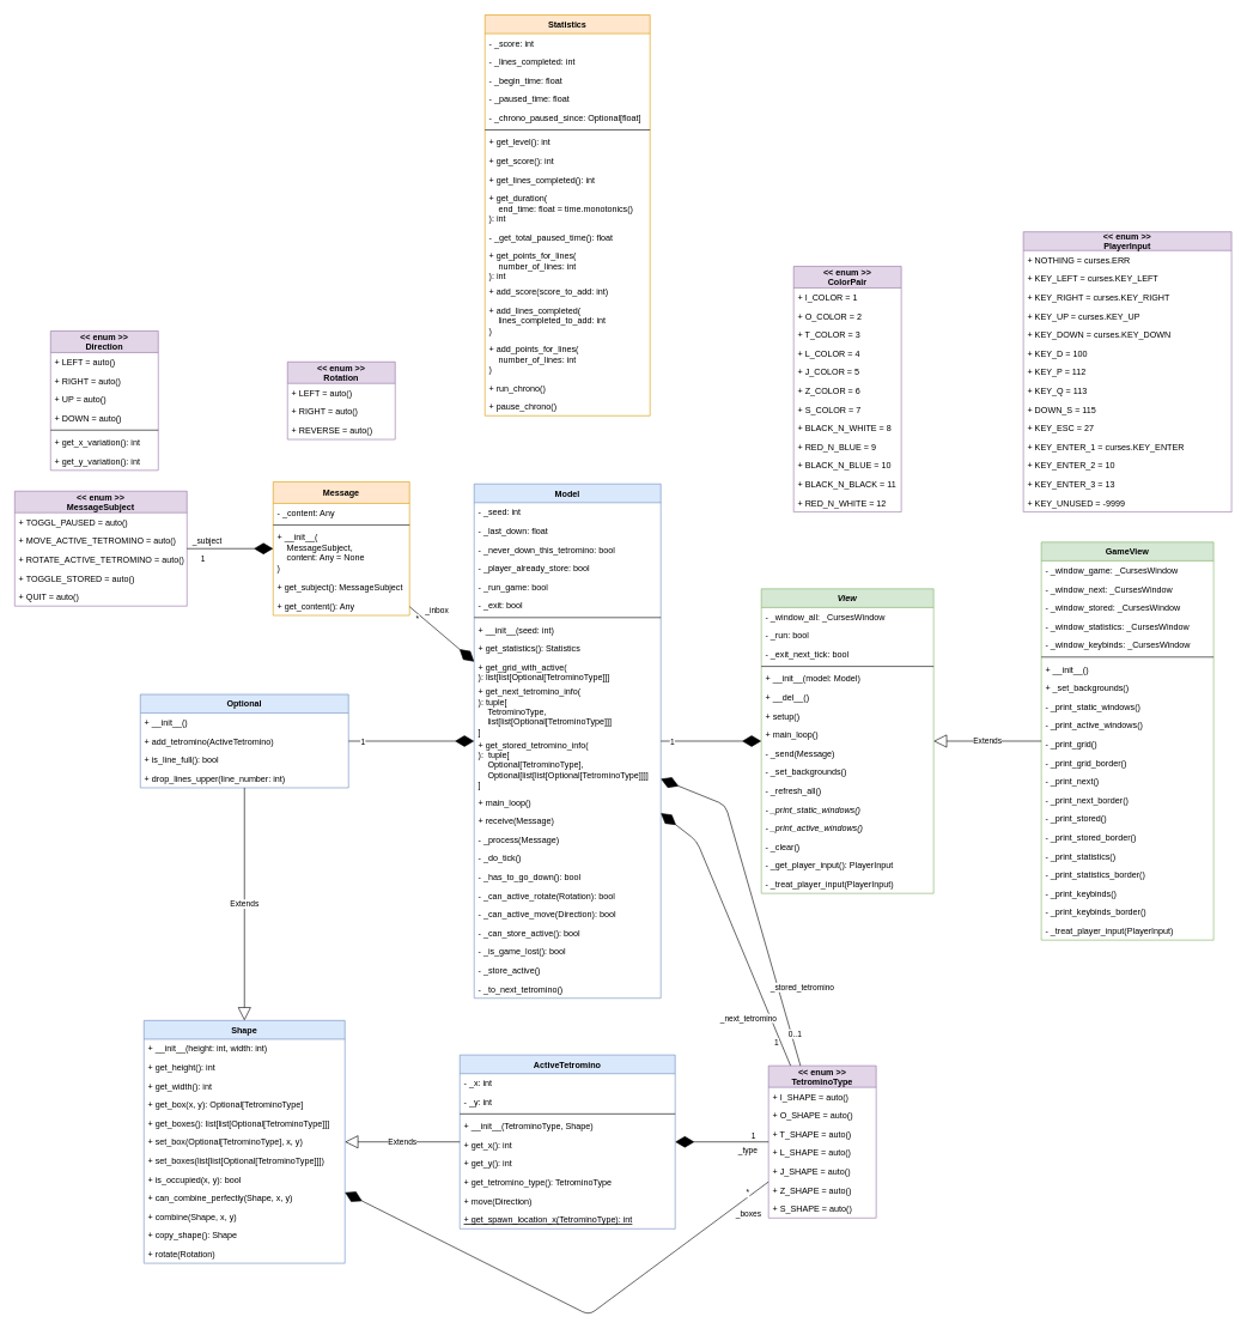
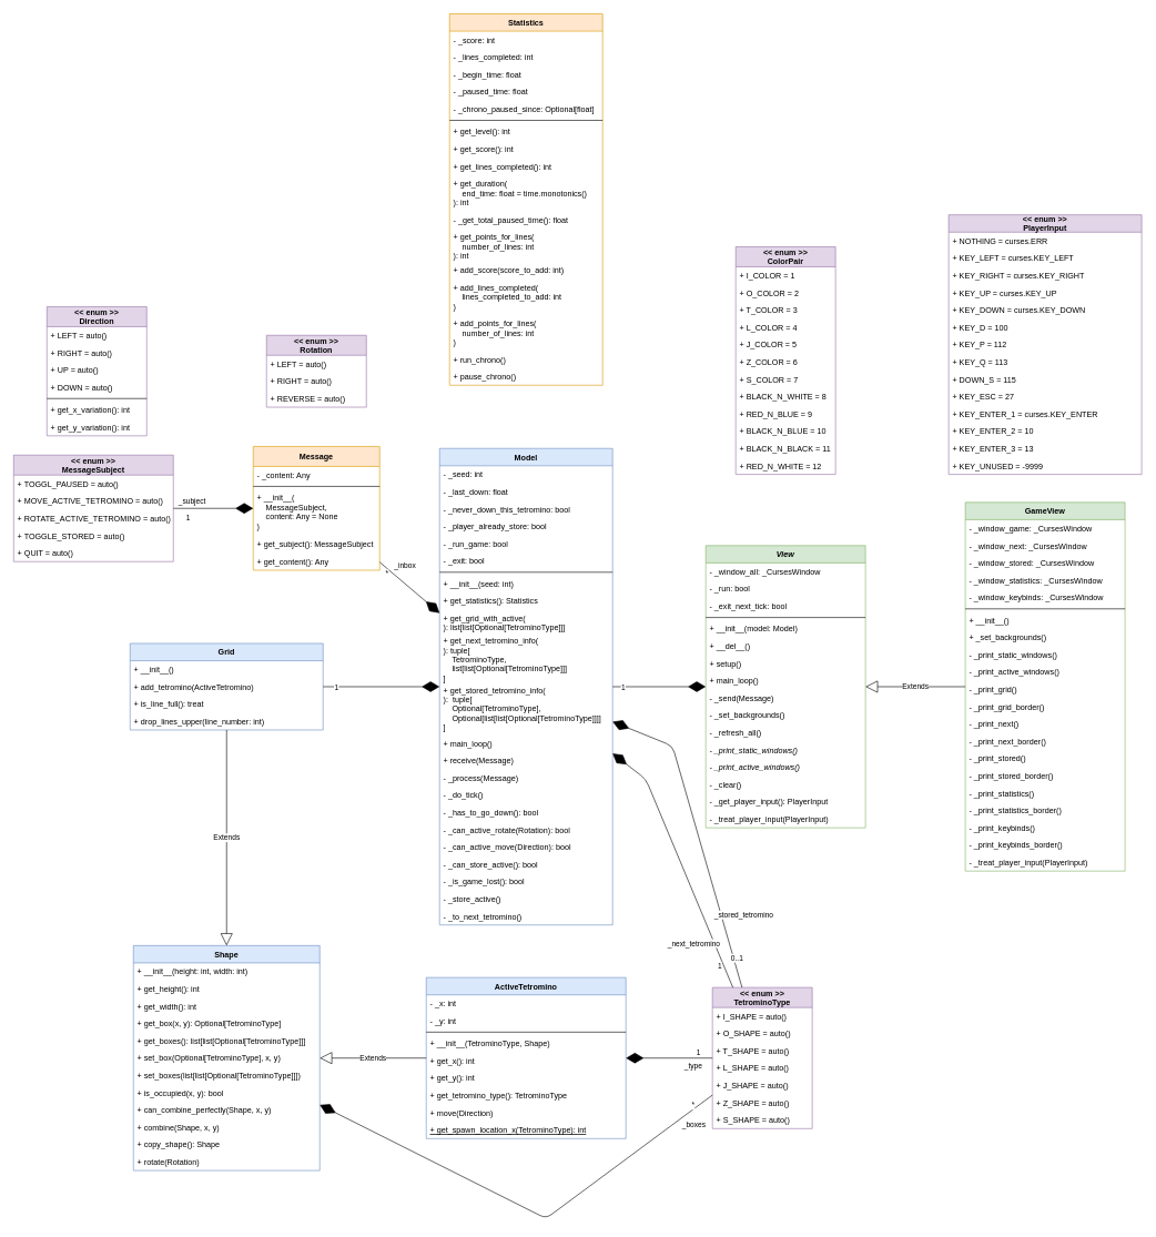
- <mxCell id="71" value="Optional" style="swimlane;fontStyle=1;align=center;verticalAlign=top;childLayout=stackLayout;horizontal=1;startSize=26;horizontalStack=0;resizeParent=1;resizeParentMax=0;resizeLast=0;collapsible=1;marginBottom=0;fillColor=#dae8fc;strokeColor=#6c8ebf;" parent="1" vertex="1"><mxGeometry x="195" y="966" width="290" height="130" as="geometry" /></mxCell>
+ <mxCell id="71" value="Grid" style="swimlane;fontStyle=1;align=center;verticalAlign=top;childLayout=stackLayout;horizontal=1;startSize=26;horizontalStack=0;resizeParent=1;resizeParentMax=0;resizeLast=0;collapsible=1;marginBottom=0;fillColor=#dae8fc;strokeColor=#6c8ebf;" parent="1" vertex="1"><mxGeometry x="195" y="966" width="290" height="130" as="geometry" /></mxCell>
- <mxCell id="74" value="+ is_line_full(): bool" style="text;strokeColor=none;fillColor=none;align=left;verticalAlign=top;spacingLeft=4;spacingRight=4;overflow=hidden;rotatable=0;points=[[0,0.5],[1,0.5]];portConstraint=eastwest;" parent="71" vertex="1"><mxGeometry y="78" width="290" height="26" as="geometry" /></mxCell>
+ <mxCell id="74" value="+ is_line_full(): treat" style="text;strokeColor=none;fillColor=none;align=left;verticalAlign=top;spacingLeft=4;spacingRight=4;overflow=hidden;rotatable=0;points=[[0,0.5],[1,0.5]];portConstraint=eastwest;" parent="71" vertex="1"><mxGeometry y="78" width="290" height="26" as="geometry" /></mxCell>
